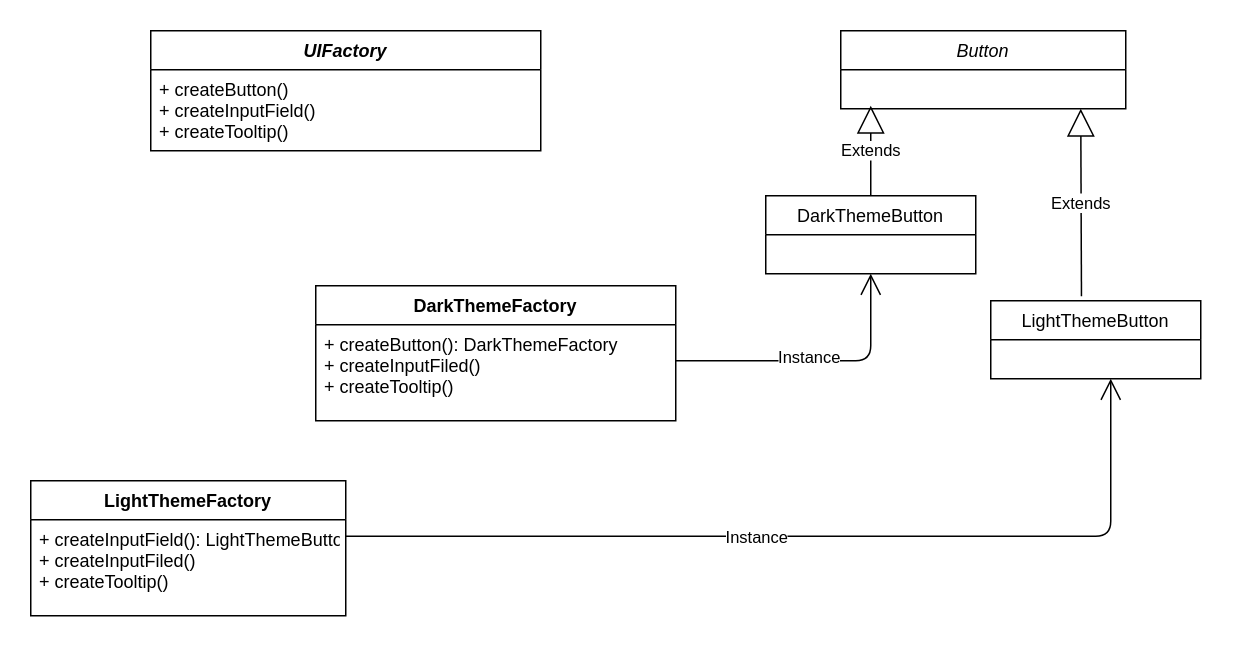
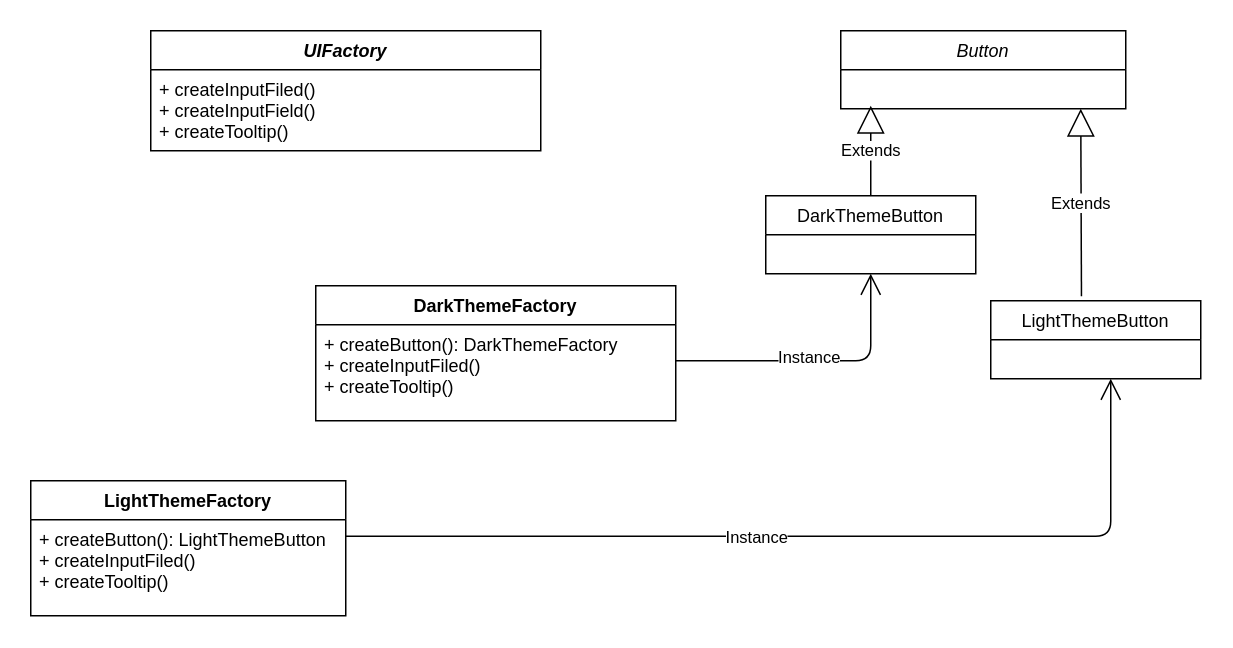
- <mxCell id="3" value="+ createButton()&#10;+ createInputField()&#10;+ createTooltip()" style="text;strokeColor=none;fillColor=none;align=left;verticalAlign=top;spacingLeft=4;spacingRight=4;overflow=hidden;rotatable=0;points=[[0,0.5],[1,0.5]];portConstraint=eastwest;" vertex="1" parent="2"><mxGeometry y="26" width="260" height="54" as="geometry" /></mxCell>
+ <mxCell id="3" value="+ createInputFiled()&#10;+ createInputField()&#10;+ createTooltip()" style="text;strokeColor=none;fillColor=none;align=left;verticalAlign=top;spacingLeft=4;spacingRight=4;overflow=hidden;rotatable=0;points=[[0,0.5],[1,0.5]];portConstraint=eastwest;" vertex="1" parent="2"><mxGeometry y="26" width="260" height="54" as="geometry" /></mxCell>
- <mxCell id="5" value="+ createInputField(): LightThemeButton&#10;+ createInputFiled()&#10;+ createTooltip()" style="text;strokeColor=none;fillColor=none;align=left;verticalAlign=top;spacingLeft=4;spacingRight=4;overflow=hidden;rotatable=0;points=[[0,0.5],[1,0.5]];portConstraint=eastwest;" vertex="1" parent="4"><mxGeometry y="26" width="210" height="64" as="geometry" /></mxCell>
+ <mxCell id="5" value="+ createButton(): LightThemeButton&#10;+ createInputFiled()&#10;+ createTooltip()" style="text;strokeColor=none;fillColor=none;align=left;verticalAlign=top;spacingLeft=4;spacingRight=4;overflow=hidden;rotatable=0;points=[[0,0.5],[1,0.5]];portConstraint=eastwest;" vertex="1" parent="4"><mxGeometry y="26" width="210" height="64" as="geometry" /></mxCell>
